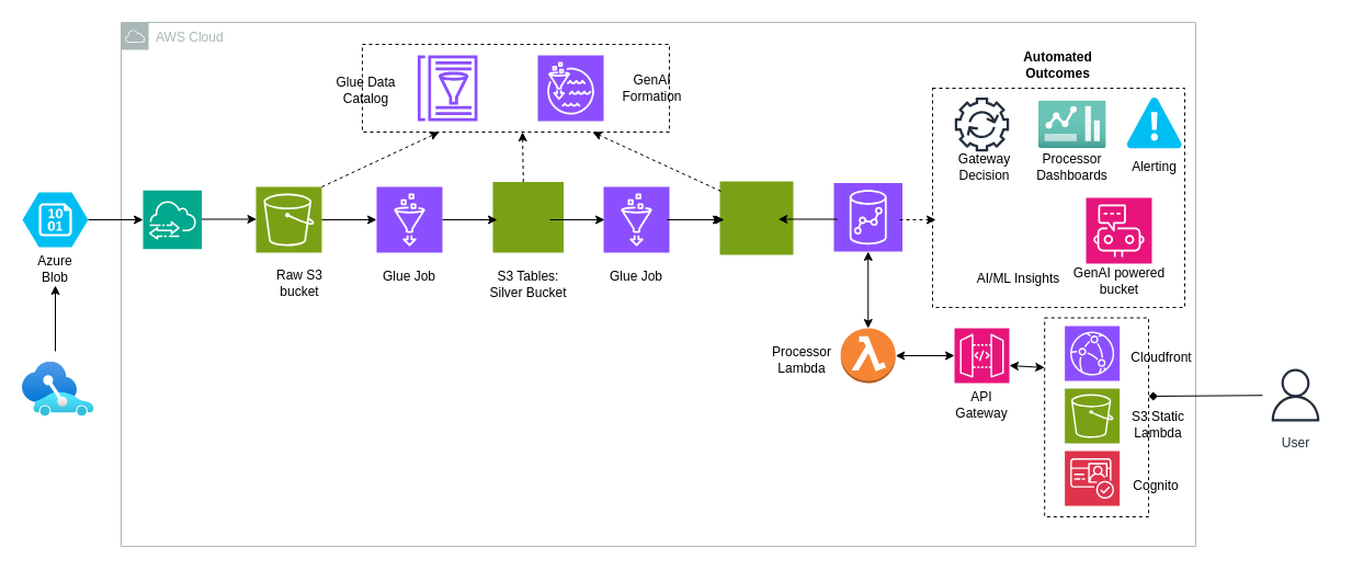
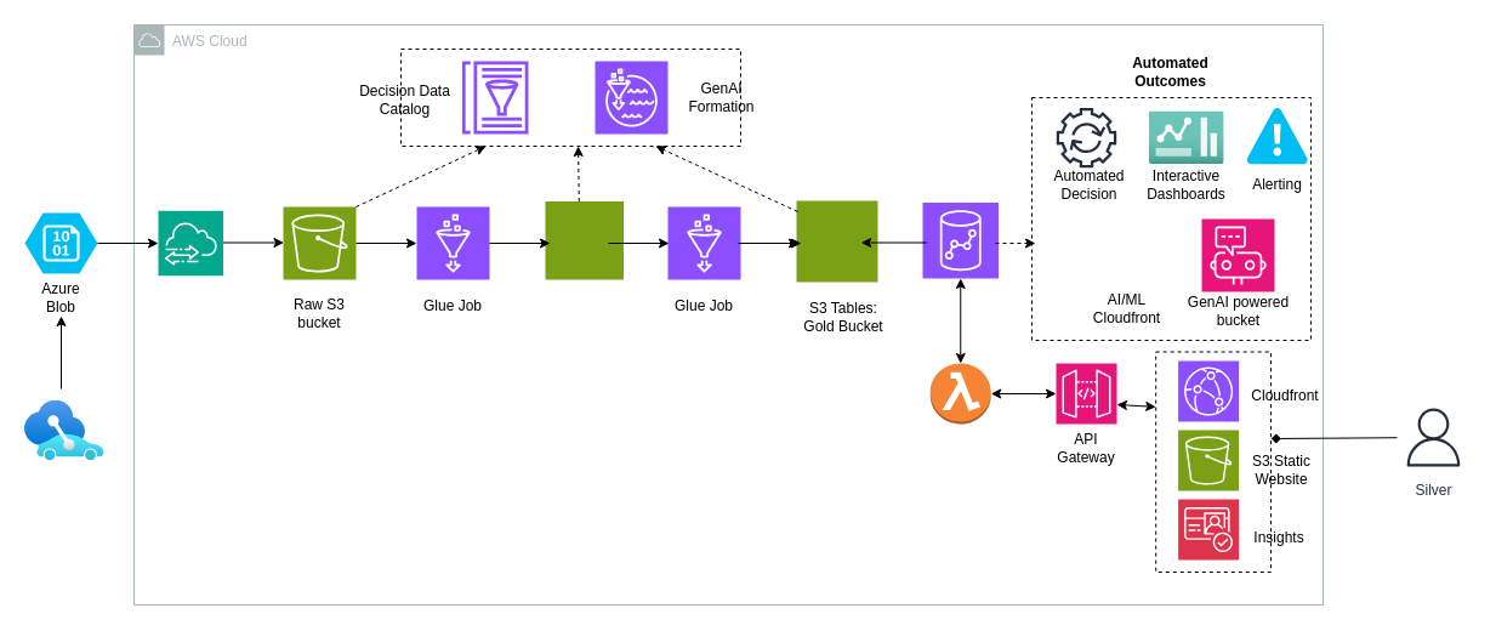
- <mxCell id="34" value="Glue Data Catalog" style="text;html=1;align=center;verticalAlign=middle;whiteSpace=wrap;rounded=0;" vertex="1" parent="1"><mxGeometry x="293" y="53" width="81.25" height="57" as="geometry" /></mxCell>
+ <mxCell id="34" value="Decision Data Catalog" style="text;html=1;align=center;verticalAlign=middle;whiteSpace=wrap;rounded=0;" vertex="1" parent="1"><mxGeometry x="293" y="53" width="81.25" height="57" as="geometry" /></mxCell>
- <mxCell id="44" value="Gateway Decision" style="text;html=1;align=center;verticalAlign=middle;whiteSpace=wrap;rounded=0;" vertex="1" parent="1"><mxGeometry x="857.38" y="128.5" width="81.25" height="47" as="geometry" /></mxCell>
+ <mxCell id="44" value="Automated Decision" style="text;html=1;align=center;verticalAlign=middle;whiteSpace=wrap;rounded=0;" vertex="1" parent="1"><mxGeometry x="857.38" y="128.5" width="81.25" height="47" as="geometry" /></mxCell>
- <mxCell id="45" value="Processor Dashboards" style="text;html=1;align=center;verticalAlign=middle;whiteSpace=wrap;rounded=0;" vertex="1" parent="1"><mxGeometry x="937.19" y="128.5" width="81.25" height="47" as="geometry" /></mxCell>
+ <mxCell id="45" value="Interactive Dashboards" style="text;html=1;align=center;verticalAlign=middle;whiteSpace=wrap;rounded=0;" vertex="1" parent="1"><mxGeometry x="937.19" y="128.5" width="81.25" height="47" as="geometry" /></mxCell>
- <mxCell id="47" value="AI/ML Insights" style="text;html=1;align=center;verticalAlign=middle;whiteSpace=wrap;rounded=0;" vertex="1" parent="1"><mxGeometry x="888" y="230" width="81.25" height="47" as="geometry" /></mxCell>
+ <mxCell id="47" value="AI/ML Cloudfront" style="text;html=1;align=center;verticalAlign=middle;whiteSpace=wrap;rounded=0;" vertex="1" parent="1"><mxGeometry x="888" y="230" width="81.25" height="47" as="geometry" /></mxCell>
- <mxCell id="24" value="Raw S3 bucket" style="text;html=1;align=center;verticalAlign=middle;whiteSpace=wrap;rounded=0;" vertex="1" parent="1"><mxGeometry x="243" y="238" width="60" height="40" as="geometry" /></mxCell>
+ <mxCell id="24" value="Raw S3 bucket" style="text;html=1;align=center;verticalAlign=middle;whiteSpace=wrap;rounded=0;" vertex="1" parent="1"><mxGeometry x="233" y="238" width="60" height="40" as="geometry" /></mxCell>
- <mxCell id="27" value="S3 Tables: Silver Bucket" style="text;html=1;align=center;verticalAlign=middle;whiteSpace=wrap;rounded=0;" vertex="1" parent="1"><mxGeometry x="440.63" y="230" width="81.25" height="57" as="geometry" /></mxCell>
+ <mxCell id="37" value="S3 Tables: Gold Bucket" style="text;html=1;align=center;verticalAlign=middle;whiteSpace=wrap;rounded=0;" vertex="1" parent="1"><mxGeometry x="660" y="232.5" width="70" height="57" as="geometry" /></mxCell>
- <mxCell id="29" value="Processor Lambda" style="text;html=1;align=center;verticalAlign=middle;whiteSpace=wrap;rounded=0;" vertex="1" parent="1"><mxGeometry x="696.25" y="299" width="70" height="57" as="geometry" /></mxCell>
- <mxCell id="59" value="S3 Static Lambda" style="text;html=1;align=center;verticalAlign=middle;whiteSpace=wrap;rounded=0;" vertex="1" parent="1"><mxGeometry x="1020.62" y="358" width="70" height="57" as="geometry" /></mxCell>
+ <mxCell id="59" value="S3 Static Website" style="text;html=1;align=center;verticalAlign=middle;whiteSpace=wrap;rounded=0;" vertex="1" parent="1"><mxGeometry x="1020.62" y="358" width="70" height="57" as="geometry" /></mxCell>
- <mxCell id="61" value="User" style="sketch=0;outlineConnect=0;fontColor=#232F3E;gradientColor=none;strokeColor=#232F3E;fillColor=#ffffff;dashed=0;verticalLabelPosition=bottom;verticalAlign=top;align=center;html=1;fontSize=12;fontStyle=0;aspect=fixed;shape=mxgraph.aws4.resourceIcon;resIcon=mxgraph.aws4.user;" vertex="1" parent="1"><mxGeometry x="1151" y="330" width="60" height="60" as="geometry" /></mxCell>
+ <mxCell id="61" value="Silver" style="sketch=0;outlineConnect=0;fontColor=#232F3E;gradientColor=none;strokeColor=#232F3E;fillColor=#ffffff;dashed=0;verticalLabelPosition=bottom;verticalAlign=top;align=center;html=1;fontSize=12;fontStyle=0;aspect=fixed;shape=mxgraph.aws4.resourceIcon;resIcon=mxgraph.aws4.user;" vertex="1" parent="1"><mxGeometry x="1151" y="330" width="60" height="60" as="geometry" /></mxCell>
- <mxCell id="56" value="Cognito" style="text;html=1;align=center;verticalAlign=middle;whiteSpace=wrap;rounded=0;" vertex="1" parent="1"><mxGeometry x="1019.26" y="414" width="70" height="57" as="geometry" /></mxCell>
+ <mxCell id="56" value="Insights" style="text;html=1;align=center;verticalAlign=middle;whiteSpace=wrap;rounded=0;" vertex="1" parent="1"><mxGeometry x="1019.26" y="414" width="70" height="57" as="geometry" /></mxCell>
